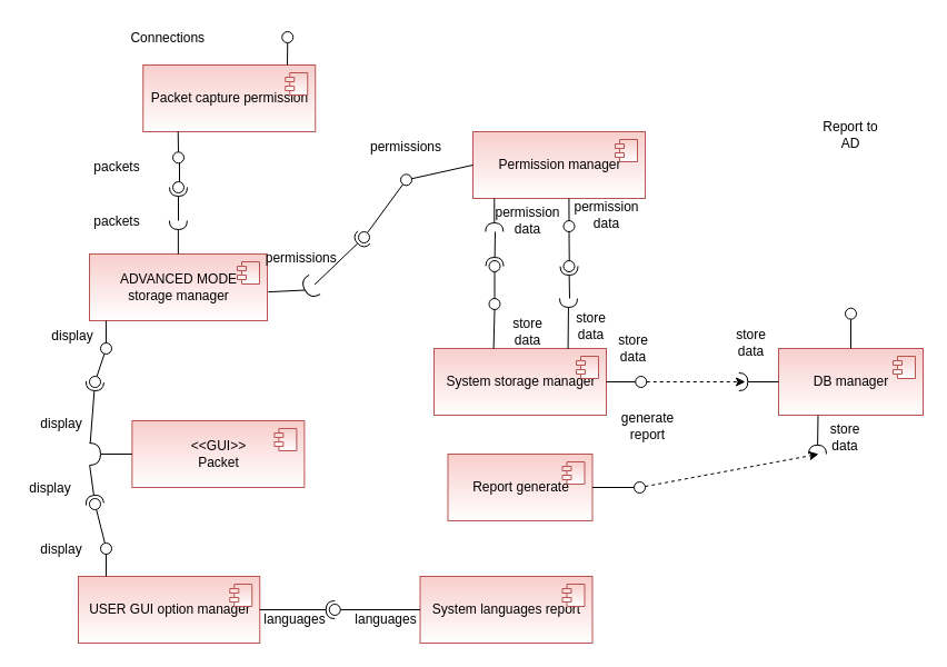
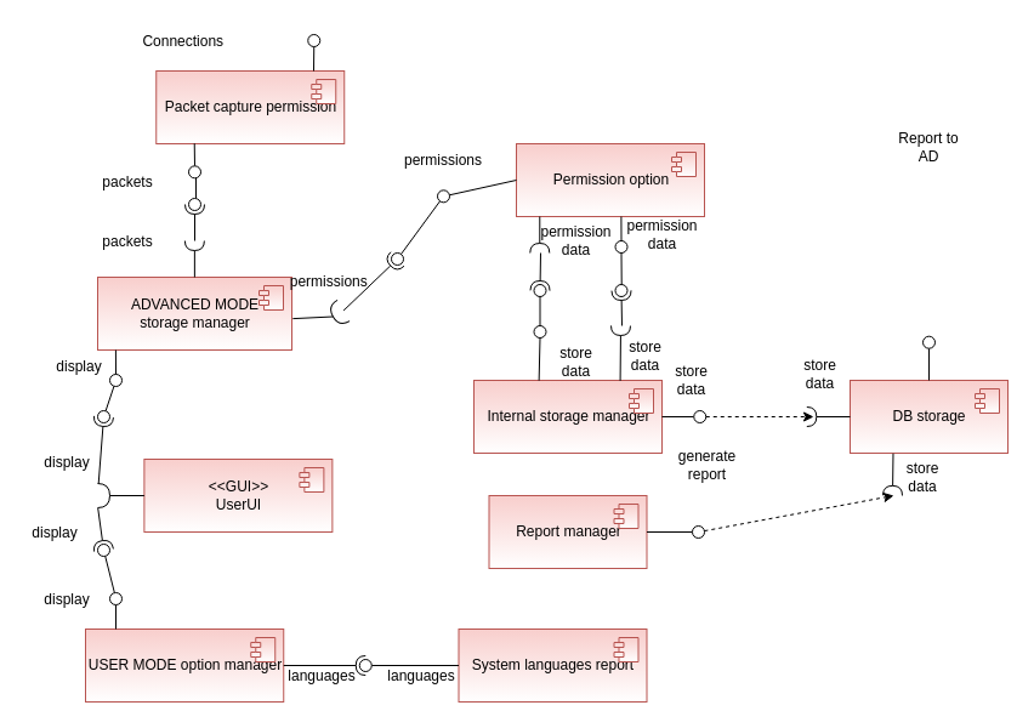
- <mxCell id="14" value="Permission manager" style="html=1;dropTarget=0;fillColor=#f8cecc;strokeColor=#b85450;gradientColor=#ffffff;" parent="1" vertex="1"><mxGeometry x="425" y="118" width="155" height="60" as="geometry" /></mxCell>
+ <mxCell id="14" value="Permission option" style="html=1;dropTarget=0;fillColor=#f8cecc;strokeColor=#b85450;gradientColor=#ffffff;" parent="1" vertex="1"><mxGeometry x="425" y="118" width="155" height="60" as="geometry" /></mxCell>
- <mxCell id="18" value="System storage manager" style="html=1;dropTarget=0;fillColor=#f8cecc;strokeColor=#b85450;gradientColor=#ffffff;" parent="1" vertex="1"><mxGeometry x="390" y="313" width="155" height="60" as="geometry" /></mxCell>
+ <mxCell id="18" value="Internal storage manager" style="html=1;dropTarget=0;fillColor=#f8cecc;strokeColor=#b85450;gradientColor=#ffffff;" parent="1" vertex="1"><mxGeometry x="390" y="313" width="155" height="60" as="geometry" /></mxCell>
- <mxCell id="4" value="DB manager" style="html=1;dropTarget=0;fillColor=#f8cecc;strokeColor=#b85450;gradientColor=#ffffff;" parent="1" vertex="1"><mxGeometry x="700" y="313" width="130" height="60" as="geometry" /></mxCell>
+ <mxCell id="4" value="DB storage" style="html=1;dropTarget=0;fillColor=#f8cecc;strokeColor=#b85450;gradientColor=#ffffff;" parent="1" vertex="1"><mxGeometry x="700" y="313" width="130" height="60" as="geometry" /></mxCell>
- <mxCell id="12" value="&amp;lt;&amp;lt;GUI&amp;gt;&amp;gt;&lt;br&gt;Packet" style="html=1;dropTarget=0;fillColor=#f8cecc;strokeColor=#b85450;gradientColor=#ffffff;" parent="1" vertex="1"><mxGeometry x="118.38" y="378" width="155" height="60" as="geometry" /></mxCell>
+ <mxCell id="12" value="&amp;lt;&amp;lt;GUI&amp;gt;&amp;gt;&lt;br&gt;UserUI" style="html=1;dropTarget=0;fillColor=#f8cecc;strokeColor=#b85450;gradientColor=#ffffff;" parent="1" vertex="1"><mxGeometry x="118.38" y="378" width="155" height="60" as="geometry" /></mxCell>
- <mxCell id="2" value="Report generate" style="html=1;dropTarget=0;fillColor=#f8cecc;strokeColor=#b85450;gradientColor=#ffffff;" parent="1" vertex="1"><mxGeometry x="402.5" y="408" width="130" height="60" as="geometry" /></mxCell>
+ <mxCell id="2" value="Report manager" style="html=1;dropTarget=0;fillColor=#f8cecc;strokeColor=#b85450;gradientColor=#ffffff;" parent="1" vertex="1"><mxGeometry x="402.5" y="408" width="130" height="60" as="geometry" /></mxCell>
- <mxCell id="6" value="&lt;span&gt;USER GUI option manager&lt;/span&gt;" style="html=1;dropTarget=0;fillColor=#f8cecc;strokeColor=#b85450;gradientColor=#ffffff;" parent="1" vertex="1"><mxGeometry x="70" y="518" width="163.25" height="60" as="geometry" /></mxCell>
+ <mxCell id="6" value="&lt;span&gt;USER MODE option manager&lt;/span&gt;" style="html=1;dropTarget=0;fillColor=#f8cecc;strokeColor=#b85450;gradientColor=#ffffff;" parent="1" vertex="1"><mxGeometry x="70" y="518" width="163.25" height="60" as="geometry" /></mxCell>
